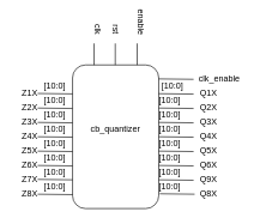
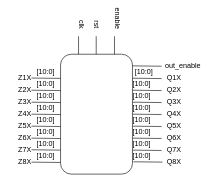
- <mxCell id="59" value="clk_enable" style="text;html=1;align=center;verticalAlign=middle;resizable=0;points=[];autosize=1;" vertex="1" parent="1"><mxGeometry x="269" y="100" width="70" height="20" as="geometry" /></mxCell>
+ <mxCell id="59" value="out_enable" style="text;html=1;align=center;verticalAlign=middle;resizable=0;points=[];autosize=1;" vertex="1" parent="1"><mxGeometry x="269" y="100" width="70" height="20" as="geometry" /></mxCell>
- <mxCell id="3" value="cb_quantizer" style="text;html=1;strokeColor=none;fillColor=none;align=center;verticalAlign=middle;whiteSpace=wrap;rounded=0;" vertex="1" parent="1"><mxGeometry x="140" y="170" width="40" height="20" as="geometry" /></mxCell>
- <mxCell id="32" value="Q9X" style="text;html=1;align=center;verticalAlign=middle;resizable=0;points=[];autosize=1;" vertex="1" parent="1"><mxGeometry x="269" y="240" width="40" height="20" as="geometry" /></mxCell>
+ <mxCell id="32" value="Q7X" style="text;html=1;align=center;verticalAlign=middle;resizable=0;points=[];autosize=1;" vertex="1" parent="1"><mxGeometry x="269" y="240" width="40" height="20" as="geometry" /></mxCell>
